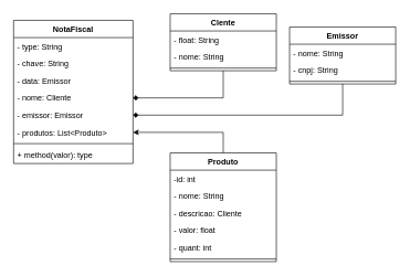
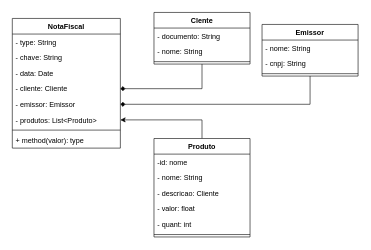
- <mxCell id="13" value="- float: String" style="text;strokeColor=none;fillColor=none;align=left;verticalAlign=top;spacingLeft=4;spacingRight=4;overflow=hidden;rotatable=0;points=[[0,0.5],[1,0.5]];portConstraint=eastwest;" vertex="1" parent="12"><mxGeometry y="26" width="160" height="26" as="geometry" /></mxCell>
+ <mxCell id="13" value="- documento: String" style="text;strokeColor=none;fillColor=none;align=left;verticalAlign=top;spacingLeft=4;spacingRight=4;overflow=hidden;rotatable=0;points=[[0,0.5],[1,0.5]];portConstraint=eastwest;" vertex="1" parent="12"><mxGeometry y="26" width="160" height="26" as="geometry" /></mxCell>
- <mxCell id="5" value="- data: Emissor" style="text;strokeColor=none;fillColor=none;align=left;verticalAlign=top;spacingLeft=4;spacingRight=4;overflow=hidden;rotatable=0;points=[[0,0.5],[1,0.5]];portConstraint=eastwest;" vertex="1" parent="2"><mxGeometry y="78" width="180" height="26" as="geometry" /></mxCell>
+ <mxCell id="5" value="- data: Date" style="text;strokeColor=none;fillColor=none;align=left;verticalAlign=top;spacingLeft=4;spacingRight=4;overflow=hidden;rotatable=0;points=[[0,0.5],[1,0.5]];portConstraint=eastwest;" vertex="1" parent="2"><mxGeometry y="78" width="180" height="26" as="geometry" /></mxCell>
- <mxCell id="6" value="- nome: Cliente" style="text;strokeColor=none;fillColor=none;align=left;verticalAlign=top;spacingLeft=4;spacingRight=4;overflow=hidden;rotatable=0;points=[[0,0.5],[1,0.5]];portConstraint=eastwest;" vertex="1" parent="2"><mxGeometry y="104" width="180" height="26" as="geometry" /></mxCell>
+ <mxCell id="6" value="- cliente: Cliente" style="text;strokeColor=none;fillColor=none;align=left;verticalAlign=top;spacingLeft=4;spacingRight=4;overflow=hidden;rotatable=0;points=[[0,0.5],[1,0.5]];portConstraint=eastwest;" vertex="1" parent="2"><mxGeometry y="104" width="180" height="26" as="geometry" /></mxCell>
- <mxCell id="23" value="-id: int" style="text;strokeColor=none;fillColor=none;align=left;verticalAlign=top;spacingLeft=4;spacingRight=4;overflow=hidden;rotatable=0;points=[[0,0.5],[1,0.5]];portConstraint=eastwest;" vertex="1" parent="22"><mxGeometry y="26" width="160" height="26" as="geometry" /></mxCell>
+ <mxCell id="23" value="-id: nome" style="text;strokeColor=none;fillColor=none;align=left;verticalAlign=top;spacingLeft=4;spacingRight=4;overflow=hidden;rotatable=0;points=[[0,0.5],[1,0.5]];portConstraint=eastwest;" vertex="1" parent="22"><mxGeometry y="26" width="160" height="26" as="geometry" /></mxCell>
